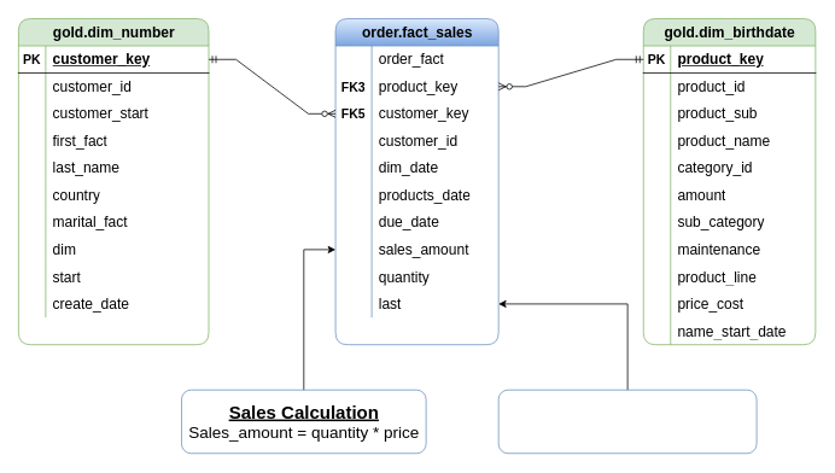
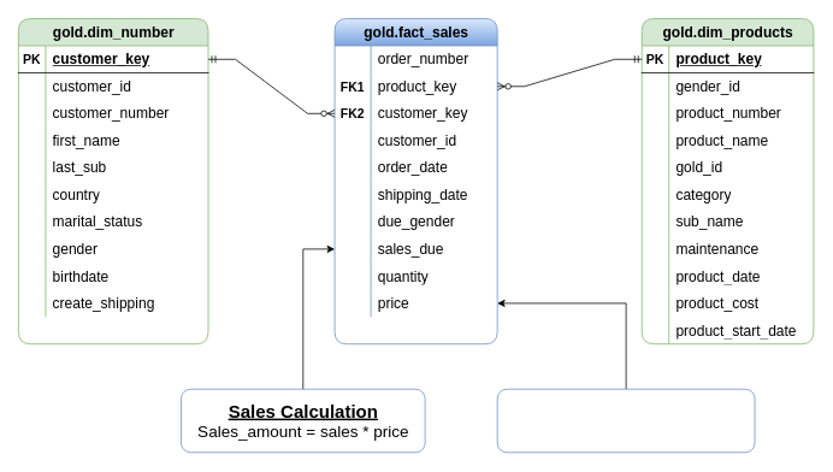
- <mxCell id="67" value="order.fact_sales" style="shape=table;startSize=30;container=1;collapsible=1;childLayout=tableLayout;fixedRows=1;rowLines=0;fontStyle=1;align=center;resizeLast=1;html=1;rounded=1;fontSize=16;fillColor=#dae8fc;strokeColor=#6c8ebf;gradientColor=#7ea6e0;" vertex="1" parent="1"><mxGeometry x="370" y="20" width="180" height="360" as="geometry" /></mxCell>
+ <mxCell id="67" value="gold.fact_sales" style="shape=table;startSize=30;container=1;collapsible=1;childLayout=tableLayout;fixedRows=1;rowLines=0;fontStyle=1;align=center;resizeLast=1;html=1;rounded=1;fontSize=16;fillColor=#dae8fc;strokeColor=#6c8ebf;gradientColor=#7ea6e0;" vertex="1" parent="1"><mxGeometry x="370" y="20" width="180" height="360" as="geometry" /></mxCell>
- <mxCell id="33" value="gold.dim_birthdate" style="shape=table;startSize=30;container=1;collapsible=1;childLayout=tableLayout;fixedRows=1;rowLines=0;fontStyle=1;align=center;resizeLast=1;html=1;rounded=1;fontSize=16;fillColor=#d5e8d4;strokeColor=#82b366;labelBackgroundColor=none;" vertex="1" parent="1"><mxGeometry x="710" y="20" width="190" height="360" as="geometry" /></mxCell>
+ <mxCell id="33" value="gold.dim_products" style="shape=table;startSize=30;container=1;collapsible=1;childLayout=tableLayout;fixedRows=1;rowLines=0;fontStyle=1;align=center;resizeLast=1;html=1;rounded=1;fontSize=16;fillColor=#d5e8d4;strokeColor=#82b366;labelBackgroundColor=none;" vertex="1" parent="1"><mxGeometry x="710" y="20" width="190" height="360" as="geometry" /></mxCell>
- <mxCell id="70" value="order_fact" style="shape=partialRectangle;connectable=0;fillColor=none;top=0;left=0;bottom=0;right=0;align=left;spacingLeft=6;overflow=hidden;whiteSpace=wrap;html=1;fontSize=16;" vertex="1" parent="68"><mxGeometry x="40" width="140" height="30" as="geometry"><mxRectangle width="140" height="30" as="alternateBounds" /></mxGeometry></mxCell>
+ <mxCell id="70" value="order_number" style="shape=partialRectangle;connectable=0;fillColor=none;top=0;left=0;bottom=0;right=0;align=left;spacingLeft=6;overflow=hidden;whiteSpace=wrap;html=1;fontSize=16;" vertex="1" parent="68"><mxGeometry x="40" width="140" height="30" as="geometry"><mxRectangle width="140" height="30" as="alternateBounds" /></mxGeometry></mxCell>
- <mxCell id="72" value="&lt;b&gt;&lt;font style=&quot;font-size: 14px;&quot;&gt;FK3&lt;/font&gt;&lt;/b&gt;" style="shape=partialRectangle;connectable=0;fillColor=none;top=0;left=0;bottom=0;right=0;editable=1;overflow=hidden;whiteSpace=wrap;html=1;fontSize=16;" vertex="1" parent="71"><mxGeometry width="40" height="30" as="geometry"><mxRectangle width="40" height="30" as="alternateBounds" /></mxGeometry></mxCell>
+ <mxCell id="72" value="&lt;b&gt;&lt;font style=&quot;font-size: 14px;&quot;&gt;FK1&lt;/font&gt;&lt;/b&gt;" style="shape=partialRectangle;connectable=0;fillColor=none;top=0;left=0;bottom=0;right=0;editable=1;overflow=hidden;whiteSpace=wrap;html=1;fontSize=16;" vertex="1" parent="71"><mxGeometry width="40" height="30" as="geometry"><mxRectangle width="40" height="30" as="alternateBounds" /></mxGeometry></mxCell>
- <mxCell id="39" value="product_id" style="shape=partialRectangle;connectable=0;fillColor=none;top=0;left=0;bottom=0;right=0;align=left;spacingLeft=6;overflow=hidden;whiteSpace=wrap;html=1;fontSize=16;" vertex="1" parent="37"><mxGeometry x="30" width="160" height="30" as="geometry"><mxRectangle width="160" height="30" as="alternateBounds" /></mxGeometry></mxCell>
+ <mxCell id="39" value="gender_id" style="shape=partialRectangle;connectable=0;fillColor=none;top=0;left=0;bottom=0;right=0;align=left;spacingLeft=6;overflow=hidden;whiteSpace=wrap;html=1;fontSize=16;" vertex="1" parent="37"><mxGeometry x="30" width="160" height="30" as="geometry"><mxRectangle width="160" height="30" as="alternateBounds" /></mxGeometry></mxCell>
- <mxCell id="11" value="customer_start" style="shape=partialRectangle;connectable=0;fillColor=none;top=0;left=0;bottom=0;right=0;align=left;spacingLeft=6;overflow=hidden;whiteSpace=wrap;html=1;fontSize=16;" parent="9" vertex="1"><mxGeometry x="30" width="180" height="30" as="geometry"><mxRectangle width="180" height="30" as="alternateBounds" /></mxGeometry></mxCell>
+ <mxCell id="11" value="customer_number" style="shape=partialRectangle;connectable=0;fillColor=none;top=0;left=0;bottom=0;right=0;align=left;spacingLeft=6;overflow=hidden;whiteSpace=wrap;html=1;fontSize=16;" parent="9" vertex="1"><mxGeometry x="30" width="180" height="30" as="geometry"><mxRectangle width="180" height="30" as="alternateBounds" /></mxGeometry></mxCell>
- <mxCell id="75" value="&lt;b&gt;&lt;font style=&quot;font-size: 14px;&quot;&gt;FK5&lt;/font&gt;&lt;/b&gt;" style="shape=partialRectangle;connectable=0;fillColor=none;top=0;left=0;bottom=0;right=0;editable=1;overflow=hidden;whiteSpace=wrap;html=1;fontSize=16;" vertex="1" parent="74"><mxGeometry width="40" height="30" as="geometry"><mxRectangle width="40" height="30" as="alternateBounds" /></mxGeometry></mxCell>
+ <mxCell id="75" value="&lt;b&gt;&lt;font style=&quot;font-size: 14px;&quot;&gt;FK2&lt;/font&gt;&lt;/b&gt;" style="shape=partialRectangle;connectable=0;fillColor=none;top=0;left=0;bottom=0;right=0;editable=1;overflow=hidden;whiteSpace=wrap;html=1;fontSize=16;" vertex="1" parent="74"><mxGeometry width="40" height="30" as="geometry"><mxRectangle width="40" height="30" as="alternateBounds" /></mxGeometry></mxCell>
- <mxCell id="42" value="product_sub" style="shape=partialRectangle;connectable=0;fillColor=none;top=0;left=0;bottom=0;right=0;align=left;spacingLeft=6;overflow=hidden;whiteSpace=wrap;html=1;fontSize=16;" vertex="1" parent="40"><mxGeometry x="30" width="160" height="30" as="geometry"><mxRectangle width="160" height="30" as="alternateBounds" /></mxGeometry></mxCell>
+ <mxCell id="42" value="product_number" style="shape=partialRectangle;connectable=0;fillColor=none;top=0;left=0;bottom=0;right=0;align=left;spacingLeft=6;overflow=hidden;whiteSpace=wrap;html=1;fontSize=16;" vertex="1" parent="40"><mxGeometry x="30" width="160" height="30" as="geometry"><mxRectangle width="160" height="30" as="alternateBounds" /></mxGeometry></mxCell>
- <mxCell id="14" value="first_fact" style="shape=partialRectangle;connectable=0;fillColor=none;top=0;left=0;bottom=0;right=0;align=left;spacingLeft=6;overflow=hidden;whiteSpace=wrap;html=1;fontSize=16;" parent="12" vertex="1"><mxGeometry x="30" width="180" height="30" as="geometry"><mxRectangle width="180" height="30" as="alternateBounds" /></mxGeometry></mxCell>
+ <mxCell id="14" value="first_name" style="shape=partialRectangle;connectable=0;fillColor=none;top=0;left=0;bottom=0;right=0;align=left;spacingLeft=6;overflow=hidden;whiteSpace=wrap;html=1;fontSize=16;" parent="12" vertex="1"><mxGeometry x="30" width="180" height="30" as="geometry"><mxRectangle width="180" height="30" as="alternateBounds" /></mxGeometry></mxCell>
- <mxCell id="17" value="last_name" style="shape=partialRectangle;connectable=0;fillColor=none;top=0;left=0;bottom=0;right=0;align=left;spacingLeft=6;overflow=hidden;whiteSpace=wrap;html=1;fontSize=16;" vertex="1" parent="15"><mxGeometry x="30" width="180" height="30" as="geometry"><mxRectangle width="180" height="30" as="alternateBounds" /></mxGeometry></mxCell>
+ <mxCell id="17" value="last_sub" style="shape=partialRectangle;connectable=0;fillColor=none;top=0;left=0;bottom=0;right=0;align=left;spacingLeft=6;overflow=hidden;whiteSpace=wrap;html=1;fontSize=16;" vertex="1" parent="15"><mxGeometry x="30" width="180" height="30" as="geometry"><mxRectangle width="180" height="30" as="alternateBounds" /></mxGeometry></mxCell>
- <mxCell id="82" value="dim_date" style="shape=partialRectangle;connectable=0;fillColor=none;top=0;left=0;bottom=0;right=0;align=left;spacingLeft=6;overflow=hidden;whiteSpace=wrap;html=1;fontSize=16;" vertex="1" parent="80"><mxGeometry x="40" width="140" height="30" as="geometry"><mxRectangle width="140" height="30" as="alternateBounds" /></mxGeometry></mxCell>
+ <mxCell id="82" value="order_date" style="shape=partialRectangle;connectable=0;fillColor=none;top=0;left=0;bottom=0;right=0;align=left;spacingLeft=6;overflow=hidden;whiteSpace=wrap;html=1;fontSize=16;" vertex="1" parent="80"><mxGeometry x="40" width="140" height="30" as="geometry"><mxRectangle width="140" height="30" as="alternateBounds" /></mxGeometry></mxCell>
- <mxCell id="48" value="category_id" style="shape=partialRectangle;connectable=0;fillColor=none;top=0;left=0;bottom=0;right=0;align=left;spacingLeft=6;overflow=hidden;whiteSpace=wrap;html=1;fontSize=16;" vertex="1" parent="46"><mxGeometry x="30" width="160" height="30" as="geometry"><mxRectangle width="160" height="30" as="alternateBounds" /></mxGeometry></mxCell>
+ <mxCell id="48" value="gold_id" style="shape=partialRectangle;connectable=0;fillColor=none;top=0;left=0;bottom=0;right=0;align=left;spacingLeft=6;overflow=hidden;whiteSpace=wrap;html=1;fontSize=16;" vertex="1" parent="46"><mxGeometry x="30" width="160" height="30" as="geometry"><mxRectangle width="160" height="30" as="alternateBounds" /></mxGeometry></mxCell>
- <mxCell id="85" value="products_date" style="shape=partialRectangle;connectable=0;fillColor=none;top=0;left=0;bottom=0;right=0;align=left;spacingLeft=6;overflow=hidden;whiteSpace=wrap;html=1;fontSize=16;" vertex="1" parent="83"><mxGeometry x="40" width="140" height="30" as="geometry"><mxRectangle width="140" height="30" as="alternateBounds" /></mxGeometry></mxCell>
+ <mxCell id="85" value="shipping_date" style="shape=partialRectangle;connectable=0;fillColor=none;top=0;left=0;bottom=0;right=0;align=left;spacingLeft=6;overflow=hidden;whiteSpace=wrap;html=1;fontSize=16;" vertex="1" parent="83"><mxGeometry x="40" width="140" height="30" as="geometry"><mxRectangle width="140" height="30" as="alternateBounds" /></mxGeometry></mxCell>
- <mxCell id="51" value="amount" style="shape=partialRectangle;connectable=0;fillColor=none;top=0;left=0;bottom=0;right=0;align=left;spacingLeft=6;overflow=hidden;whiteSpace=wrap;html=1;fontSize=16;" vertex="1" parent="49"><mxGeometry x="30" width="160" height="30" as="geometry"><mxRectangle width="160" height="30" as="alternateBounds" /></mxGeometry></mxCell>
+ <mxCell id="51" value="category" style="shape=partialRectangle;connectable=0;fillColor=none;top=0;left=0;bottom=0;right=0;align=left;spacingLeft=6;overflow=hidden;whiteSpace=wrap;html=1;fontSize=16;" vertex="1" parent="49"><mxGeometry x="30" width="160" height="30" as="geometry"><mxRectangle width="160" height="30" as="alternateBounds" /></mxGeometry></mxCell>
- <mxCell id="23" value="marital_fact" style="shape=partialRectangle;connectable=0;fillColor=none;top=0;left=0;bottom=0;right=0;align=left;spacingLeft=6;overflow=hidden;whiteSpace=wrap;html=1;fontSize=16;" vertex="1" parent="21"><mxGeometry x="30" width="180" height="30" as="geometry"><mxRectangle width="180" height="30" as="alternateBounds" /></mxGeometry></mxCell>
+ <mxCell id="23" value="marital_status" style="shape=partialRectangle;connectable=0;fillColor=none;top=0;left=0;bottom=0;right=0;align=left;spacingLeft=6;overflow=hidden;whiteSpace=wrap;html=1;fontSize=16;" vertex="1" parent="21"><mxGeometry x="30" width="180" height="30" as="geometry"><mxRectangle width="180" height="30" as="alternateBounds" /></mxGeometry></mxCell>
- <mxCell id="88" value="due_date" style="shape=partialRectangle;connectable=0;fillColor=none;top=0;left=0;bottom=0;right=0;align=left;spacingLeft=6;overflow=hidden;whiteSpace=wrap;html=1;fontSize=16;" vertex="1" parent="86"><mxGeometry x="40" width="140" height="30" as="geometry"><mxRectangle width="140" height="30" as="alternateBounds" /></mxGeometry></mxCell>
+ <mxCell id="88" value="due_gender" style="shape=partialRectangle;connectable=0;fillColor=none;top=0;left=0;bottom=0;right=0;align=left;spacingLeft=6;overflow=hidden;whiteSpace=wrap;html=1;fontSize=16;" vertex="1" parent="86"><mxGeometry x="40" width="140" height="30" as="geometry"><mxRectangle width="140" height="30" as="alternateBounds" /></mxGeometry></mxCell>
- <mxCell id="54" value="sub_category" style="shape=partialRectangle;connectable=0;fillColor=none;top=0;left=0;bottom=0;right=0;align=left;spacingLeft=6;overflow=hidden;whiteSpace=wrap;html=1;fontSize=16;" vertex="1" parent="52"><mxGeometry x="30" width="160" height="30" as="geometry"><mxRectangle width="160" height="30" as="alternateBounds" /></mxGeometry></mxCell>
+ <mxCell id="54" value="sub_name" style="shape=partialRectangle;connectable=0;fillColor=none;top=0;left=0;bottom=0;right=0;align=left;spacingLeft=6;overflow=hidden;whiteSpace=wrap;html=1;fontSize=16;" vertex="1" parent="52"><mxGeometry x="30" width="160" height="30" as="geometry"><mxRectangle width="160" height="30" as="alternateBounds" /></mxGeometry></mxCell>
- <mxCell id="26" value="dim" style="shape=partialRectangle;connectable=0;fillColor=none;top=0;left=0;bottom=0;right=0;align=left;spacingLeft=6;overflow=hidden;whiteSpace=wrap;html=1;fontSize=16;" vertex="1" parent="24"><mxGeometry x="30" width="180" height="30" as="geometry"><mxRectangle width="180" height="30" as="alternateBounds" /></mxGeometry></mxCell>
+ <mxCell id="26" value="gender" style="shape=partialRectangle;connectable=0;fillColor=none;top=0;left=0;bottom=0;right=0;align=left;spacingLeft=6;overflow=hidden;whiteSpace=wrap;html=1;fontSize=16;" vertex="1" parent="24"><mxGeometry x="30" width="180" height="30" as="geometry"><mxRectangle width="180" height="30" as="alternateBounds" /></mxGeometry></mxCell>
- <mxCell id="91" value="sales_amount" style="shape=partialRectangle;connectable=0;fillColor=none;top=0;left=0;bottom=0;right=0;align=left;spacingLeft=6;overflow=hidden;whiteSpace=wrap;html=1;fontSize=16;" vertex="1" parent="89"><mxGeometry x="40" width="140" height="30" as="geometry"><mxRectangle width="140" height="30" as="alternateBounds" /></mxGeometry></mxCell>
+ <mxCell id="91" value="sales_due" style="shape=partialRectangle;connectable=0;fillColor=none;top=0;left=0;bottom=0;right=0;align=left;spacingLeft=6;overflow=hidden;whiteSpace=wrap;html=1;fontSize=16;" vertex="1" parent="89"><mxGeometry x="40" width="140" height="30" as="geometry"><mxRectangle width="140" height="30" as="alternateBounds" /></mxGeometry></mxCell>
- <mxCell id="29" value="start" style="shape=partialRectangle;connectable=0;fillColor=none;top=0;left=0;bottom=0;right=0;align=left;spacingLeft=6;overflow=hidden;whiteSpace=wrap;html=1;fontSize=16;" vertex="1" parent="27"><mxGeometry x="30" width="180" height="30" as="geometry"><mxRectangle width="180" height="30" as="alternateBounds" /></mxGeometry></mxCell>
+ <mxCell id="29" value="birthdate" style="shape=partialRectangle;connectable=0;fillColor=none;top=0;left=0;bottom=0;right=0;align=left;spacingLeft=6;overflow=hidden;whiteSpace=wrap;html=1;fontSize=16;" vertex="1" parent="27"><mxGeometry x="30" width="180" height="30" as="geometry"><mxRectangle width="180" height="30" as="alternateBounds" /></mxGeometry></mxCell>
- <mxCell id="60" value="product_line" style="shape=partialRectangle;connectable=0;fillColor=none;top=0;left=0;bottom=0;right=0;align=left;spacingLeft=6;overflow=hidden;whiteSpace=wrap;html=1;fontSize=16;" vertex="1" parent="58"><mxGeometry x="30" width="160" height="30" as="geometry"><mxRectangle width="160" height="30" as="alternateBounds" /></mxGeometry></mxCell>
+ <mxCell id="60" value="product_date" style="shape=partialRectangle;connectable=0;fillColor=none;top=0;left=0;bottom=0;right=0;align=left;spacingLeft=6;overflow=hidden;whiteSpace=wrap;html=1;fontSize=16;" vertex="1" parent="58"><mxGeometry x="30" width="160" height="30" as="geometry"><mxRectangle width="160" height="30" as="alternateBounds" /></mxGeometry></mxCell>
- <mxCell id="32" value="create_date" style="shape=partialRectangle;connectable=0;fillColor=none;top=0;left=0;bottom=0;right=0;align=left;spacingLeft=6;overflow=hidden;whiteSpace=wrap;html=1;fontSize=16;" vertex="1" parent="30"><mxGeometry x="30" width="180" height="30" as="geometry"><mxRectangle width="180" height="30" as="alternateBounds" /></mxGeometry></mxCell>
+ <mxCell id="32" value="create_shipping" style="shape=partialRectangle;connectable=0;fillColor=none;top=0;left=0;bottom=0;right=0;align=left;spacingLeft=6;overflow=hidden;whiteSpace=wrap;html=1;fontSize=16;" vertex="1" parent="30"><mxGeometry x="30" width="180" height="30" as="geometry"><mxRectangle width="180" height="30" as="alternateBounds" /></mxGeometry></mxCell>
- <mxCell id="97" value="last" style="shape=partialRectangle;connectable=0;fillColor=none;top=0;left=0;bottom=0;right=0;align=left;spacingLeft=6;overflow=hidden;whiteSpace=wrap;html=1;fontSize=16;" vertex="1" parent="95"><mxGeometry x="40" width="140" height="30" as="geometry"><mxRectangle width="140" height="30" as="alternateBounds" /></mxGeometry></mxCell>
+ <mxCell id="97" value="price" style="shape=partialRectangle;connectable=0;fillColor=none;top=0;left=0;bottom=0;right=0;align=left;spacingLeft=6;overflow=hidden;whiteSpace=wrap;html=1;fontSize=16;" vertex="1" parent="95"><mxGeometry x="40" width="140" height="30" as="geometry"><mxRectangle width="140" height="30" as="alternateBounds" /></mxGeometry></mxCell>
- <mxCell id="63" value="price_cost" style="shape=partialRectangle;connectable=0;fillColor=none;top=0;left=0;bottom=0;right=0;align=left;spacingLeft=6;overflow=hidden;whiteSpace=wrap;html=1;fontSize=16;" vertex="1" parent="61"><mxGeometry x="30" width="160" height="30" as="geometry"><mxRectangle width="160" height="30" as="alternateBounds" /></mxGeometry></mxCell>
+ <mxCell id="63" value="product_cost" style="shape=partialRectangle;connectable=0;fillColor=none;top=0;left=0;bottom=0;right=0;align=left;spacingLeft=6;overflow=hidden;whiteSpace=wrap;html=1;fontSize=16;" vertex="1" parent="61"><mxGeometry x="30" width="160" height="30" as="geometry"><mxRectangle width="160" height="30" as="alternateBounds" /></mxGeometry></mxCell>
- <mxCell id="66" value="name_start_date" style="shape=partialRectangle;connectable=0;fillColor=none;top=0;left=0;bottom=0;right=0;align=left;spacingLeft=6;overflow=hidden;whiteSpace=wrap;html=1;fontSize=16;" vertex="1" parent="64"><mxGeometry x="30" width="160" height="30" as="geometry"><mxRectangle width="160" height="30" as="alternateBounds" /></mxGeometry></mxCell>
+ <mxCell id="66" value="product_start_date" style="shape=partialRectangle;connectable=0;fillColor=none;top=0;left=0;bottom=0;right=0;align=left;spacingLeft=6;overflow=hidden;whiteSpace=wrap;html=1;fontSize=16;" vertex="1" parent="64"><mxGeometry x="30" width="160" height="30" as="geometry"><mxRectangle width="160" height="30" as="alternateBounds" /></mxGeometry></mxCell>
- <mxCell id="100" value="&lt;div&gt;&lt;font style=&quot;font-size: 20px;&quot;&gt;&lt;u&gt;&lt;b style=&quot;background-color: light-dark(#ffffff, var(--ge-dark-color, #121212));&quot;&gt;Sales Calculation&lt;/b&gt;&lt;/u&gt;&lt;/font&gt;&lt;/div&gt;&lt;font style=&quot;font-size: 18px;&quot;&gt;Sales_amount = quantity * price&lt;/font&gt;" style="text;html=1;align=center;verticalAlign=middle;whiteSpace=wrap;rounded=0;" vertex="1" parent="1"><mxGeometry x="192.5" y="430" width="285" height="70" as="geometry" /></mxCell>
+ <mxCell id="100" value="&lt;div&gt;&lt;font style=&quot;font-size: 20px;&quot;&gt;&lt;u&gt;&lt;b style=&quot;background-color: light-dark(#ffffff, var(--ge-dark-color, #121212));&quot;&gt;Sales Calculation&lt;/b&gt;&lt;/u&gt;&lt;/font&gt;&lt;/div&gt;&lt;font style=&quot;font-size: 18px;&quot;&gt;Sales_amount = sales * price&lt;/font&gt;" style="text;html=1;align=center;verticalAlign=middle;whiteSpace=wrap;rounded=0;" vertex="1" parent="1"><mxGeometry x="192.5" y="430" width="285" height="70" as="geometry" /></mxCell>
